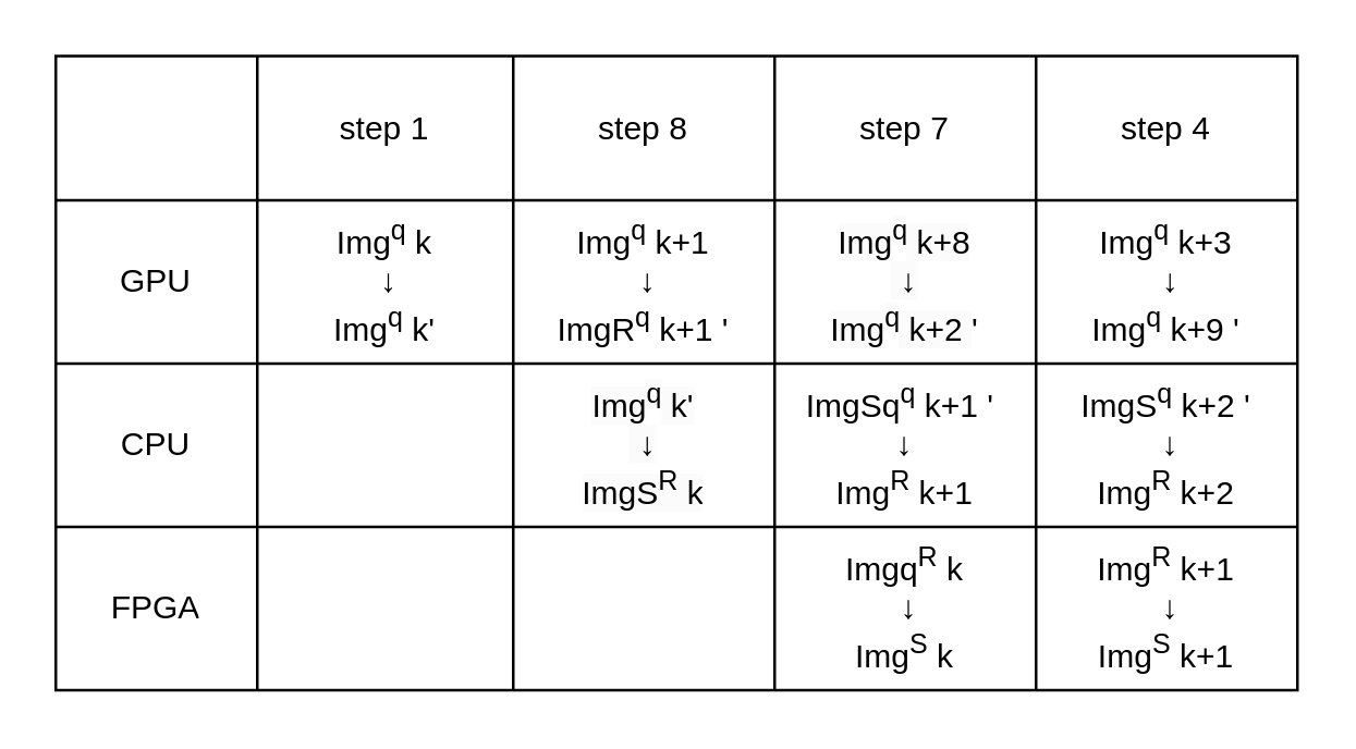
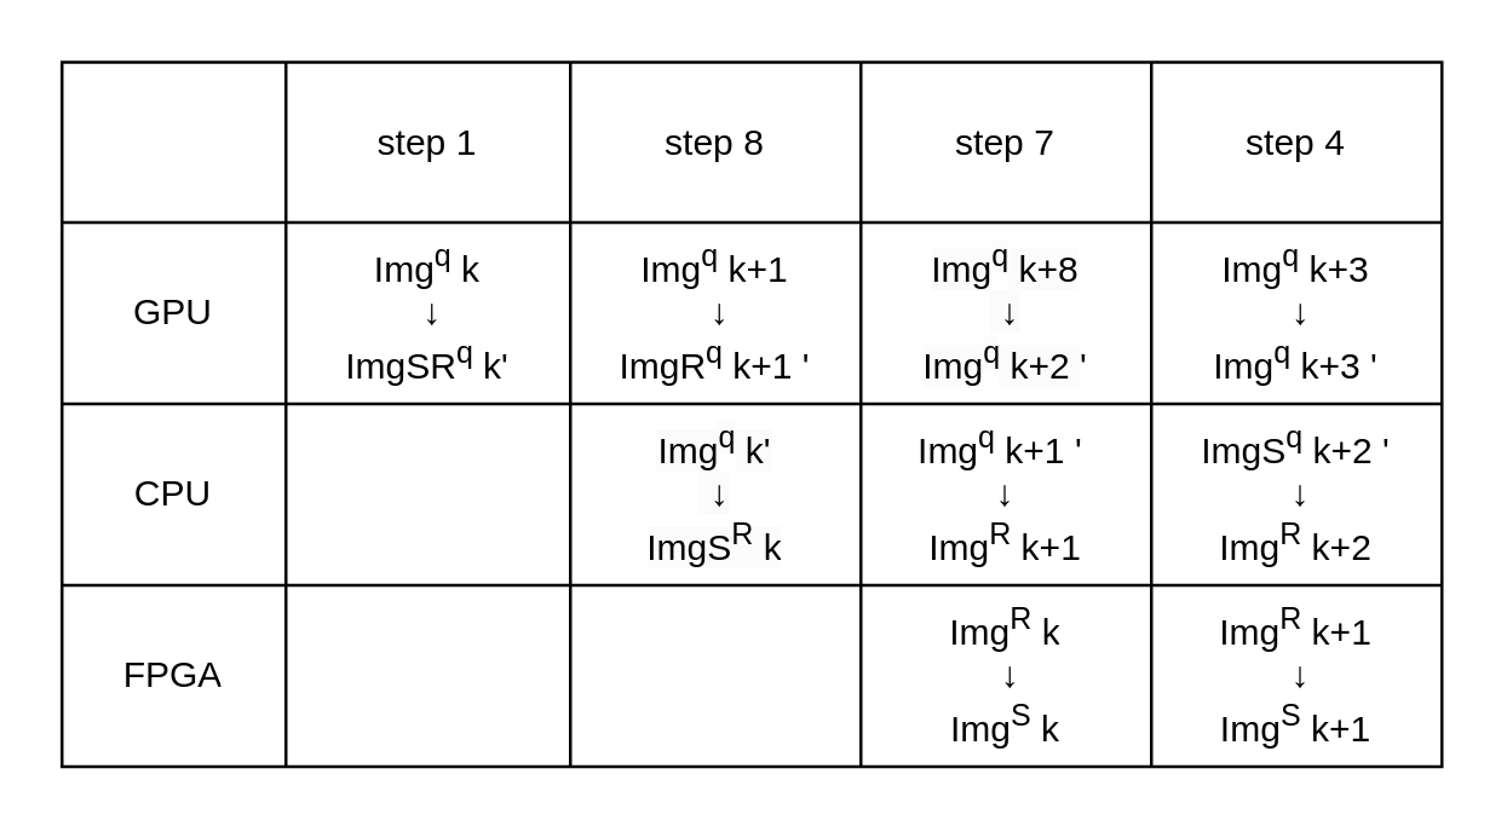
- <mxCell id="11" value="Img&lt;sup&gt;q&lt;/sup&gt; k&lt;br&gt;&amp;nbsp;↓&lt;br style=&quot;border-color: var(--border-color);&quot;&gt;Img&lt;sup&gt;q&lt;/sup&gt; k'" style="shape=partialRectangle;html=1;whiteSpace=wrap;connectable=0;strokeColor=inherit;overflow=hidden;fillColor=none;top=0;left=0;bottom=0;right=0;pointerEvents=1;" vertex="1" parent="9"><mxGeometry x="74" width="94" height="60" as="geometry"><mxRectangle width="94" height="60" as="alternateBounds" /></mxGeometry></mxCell>
+ <mxCell id="11" value="Img&lt;sup&gt;q&lt;/sup&gt; k&lt;br&gt;&amp;nbsp;↓&lt;br style=&quot;border-color: var(--border-color);&quot;&gt;ImgSR&lt;sup&gt;q&lt;/sup&gt; k'" style="shape=partialRectangle;html=1;whiteSpace=wrap;connectable=0;strokeColor=inherit;overflow=hidden;fillColor=none;top=0;left=0;bottom=0;right=0;pointerEvents=1;" vertex="1" parent="9"><mxGeometry x="74" width="94" height="60" as="geometry"><mxRectangle width="94" height="60" as="alternateBounds" /></mxGeometry></mxCell>
- <mxCell id="14" value="Img&lt;sup style=&quot;border-color: var(--border-color);&quot;&gt;q&lt;/sup&gt;&amp;nbsp;k+3&lt;br&gt;&amp;nbsp;↓&lt;br style=&quot;border-color: var(--border-color);&quot;&gt;Img&lt;sup style=&quot;border-color: var(--border-color);&quot;&gt;q&lt;/sup&gt;&amp;nbsp;k+9 '" style="shape=partialRectangle;html=1;whiteSpace=wrap;connectable=0;strokeColor=inherit;overflow=hidden;fillColor=none;top=0;left=0;bottom=0;right=0;pointerEvents=1;" vertex="1" parent="9"><mxGeometry x="360" width="96" height="60" as="geometry"><mxRectangle width="96" height="60" as="alternateBounds" /></mxGeometry></mxCell>
+ <mxCell id="14" value="Img&lt;sup style=&quot;border-color: var(--border-color);&quot;&gt;q&lt;/sup&gt;&amp;nbsp;k+3&lt;br&gt;&amp;nbsp;↓&lt;br style=&quot;border-color: var(--border-color);&quot;&gt;Img&lt;sup style=&quot;border-color: var(--border-color);&quot;&gt;q&lt;/sup&gt;&amp;nbsp;k+3 '" style="shape=partialRectangle;html=1;whiteSpace=wrap;connectable=0;strokeColor=inherit;overflow=hidden;fillColor=none;top=0;left=0;bottom=0;right=0;pointerEvents=1;" vertex="1" parent="9"><mxGeometry x="360" width="96" height="60" as="geometry"><mxRectangle width="96" height="60" as="alternateBounds" /></mxGeometry></mxCell>
- <mxCell id="19" value="ImgSq&lt;sup style=&quot;border-color: var(--border-color);&quot;&gt;q&lt;/sup&gt;&lt;span style=&quot;border-color: var(--border-color);&quot;&gt;&lt;span style=&quot;border-color: var(--border-color);&quot;&gt;&amp;nbsp;&lt;/span&gt;k+1 '&amp;nbsp;&lt;br&gt;↓&lt;br style=&quot;border-color: var(--border-color);&quot;&gt;Img&lt;sup style=&quot;border-color: var(--border-color);&quot;&gt;R&lt;/sup&gt;&amp;nbsp;k+1&lt;/span&gt;" style="shape=partialRectangle;html=1;whiteSpace=wrap;connectable=0;strokeColor=inherit;overflow=hidden;fillColor=none;top=0;left=0;bottom=0;right=0;pointerEvents=1;" vertex="1" parent="15"><mxGeometry x="264" width="96" height="60" as="geometry"><mxRectangle width="96" height="60" as="alternateBounds" /></mxGeometry></mxCell>
+ <mxCell id="19" value="Img&lt;sup style=&quot;border-color: var(--border-color);&quot;&gt;q&lt;/sup&gt;&lt;span style=&quot;border-color: var(--border-color);&quot;&gt;&lt;span style=&quot;border-color: var(--border-color);&quot;&gt;&amp;nbsp;&lt;/span&gt;k+1 '&amp;nbsp;&lt;br&gt;↓&lt;br style=&quot;border-color: var(--border-color);&quot;&gt;Img&lt;sup style=&quot;border-color: var(--border-color);&quot;&gt;R&lt;/sup&gt;&amp;nbsp;k+1&lt;/span&gt;" style="shape=partialRectangle;html=1;whiteSpace=wrap;connectable=0;strokeColor=inherit;overflow=hidden;fillColor=none;top=0;left=0;bottom=0;right=0;pointerEvents=1;" vertex="1" parent="15"><mxGeometry x="264" width="96" height="60" as="geometry"><mxRectangle width="96" height="60" as="alternateBounds" /></mxGeometry></mxCell>
- <mxCell id="25" value="Imgq&lt;sup&gt;R&lt;/sup&gt; k&lt;br&gt;&amp;nbsp;↓&lt;br style=&quot;border-color: var(--border-color);&quot;&gt;Img&lt;sup&gt;S&lt;/sup&gt; k" style="shape=partialRectangle;html=1;whiteSpace=wrap;connectable=0;strokeColor=inherit;overflow=hidden;fillColor=none;top=0;left=0;bottom=0;right=0;pointerEvents=1;" vertex="1" parent="21"><mxGeometry x="264" width="96" height="60" as="geometry"><mxRectangle width="96" height="60" as="alternateBounds" /></mxGeometry></mxCell>
+ <mxCell id="25" value="Img&lt;sup&gt;R&lt;/sup&gt; k&lt;br&gt;&amp;nbsp;↓&lt;br style=&quot;border-color: var(--border-color);&quot;&gt;Img&lt;sup&gt;S&lt;/sup&gt; k" style="shape=partialRectangle;html=1;whiteSpace=wrap;connectable=0;strokeColor=inherit;overflow=hidden;fillColor=none;top=0;left=0;bottom=0;right=0;pointerEvents=1;" vertex="1" parent="21"><mxGeometry x="264" width="96" height="60" as="geometry"><mxRectangle width="96" height="60" as="alternateBounds" /></mxGeometry></mxCell>
